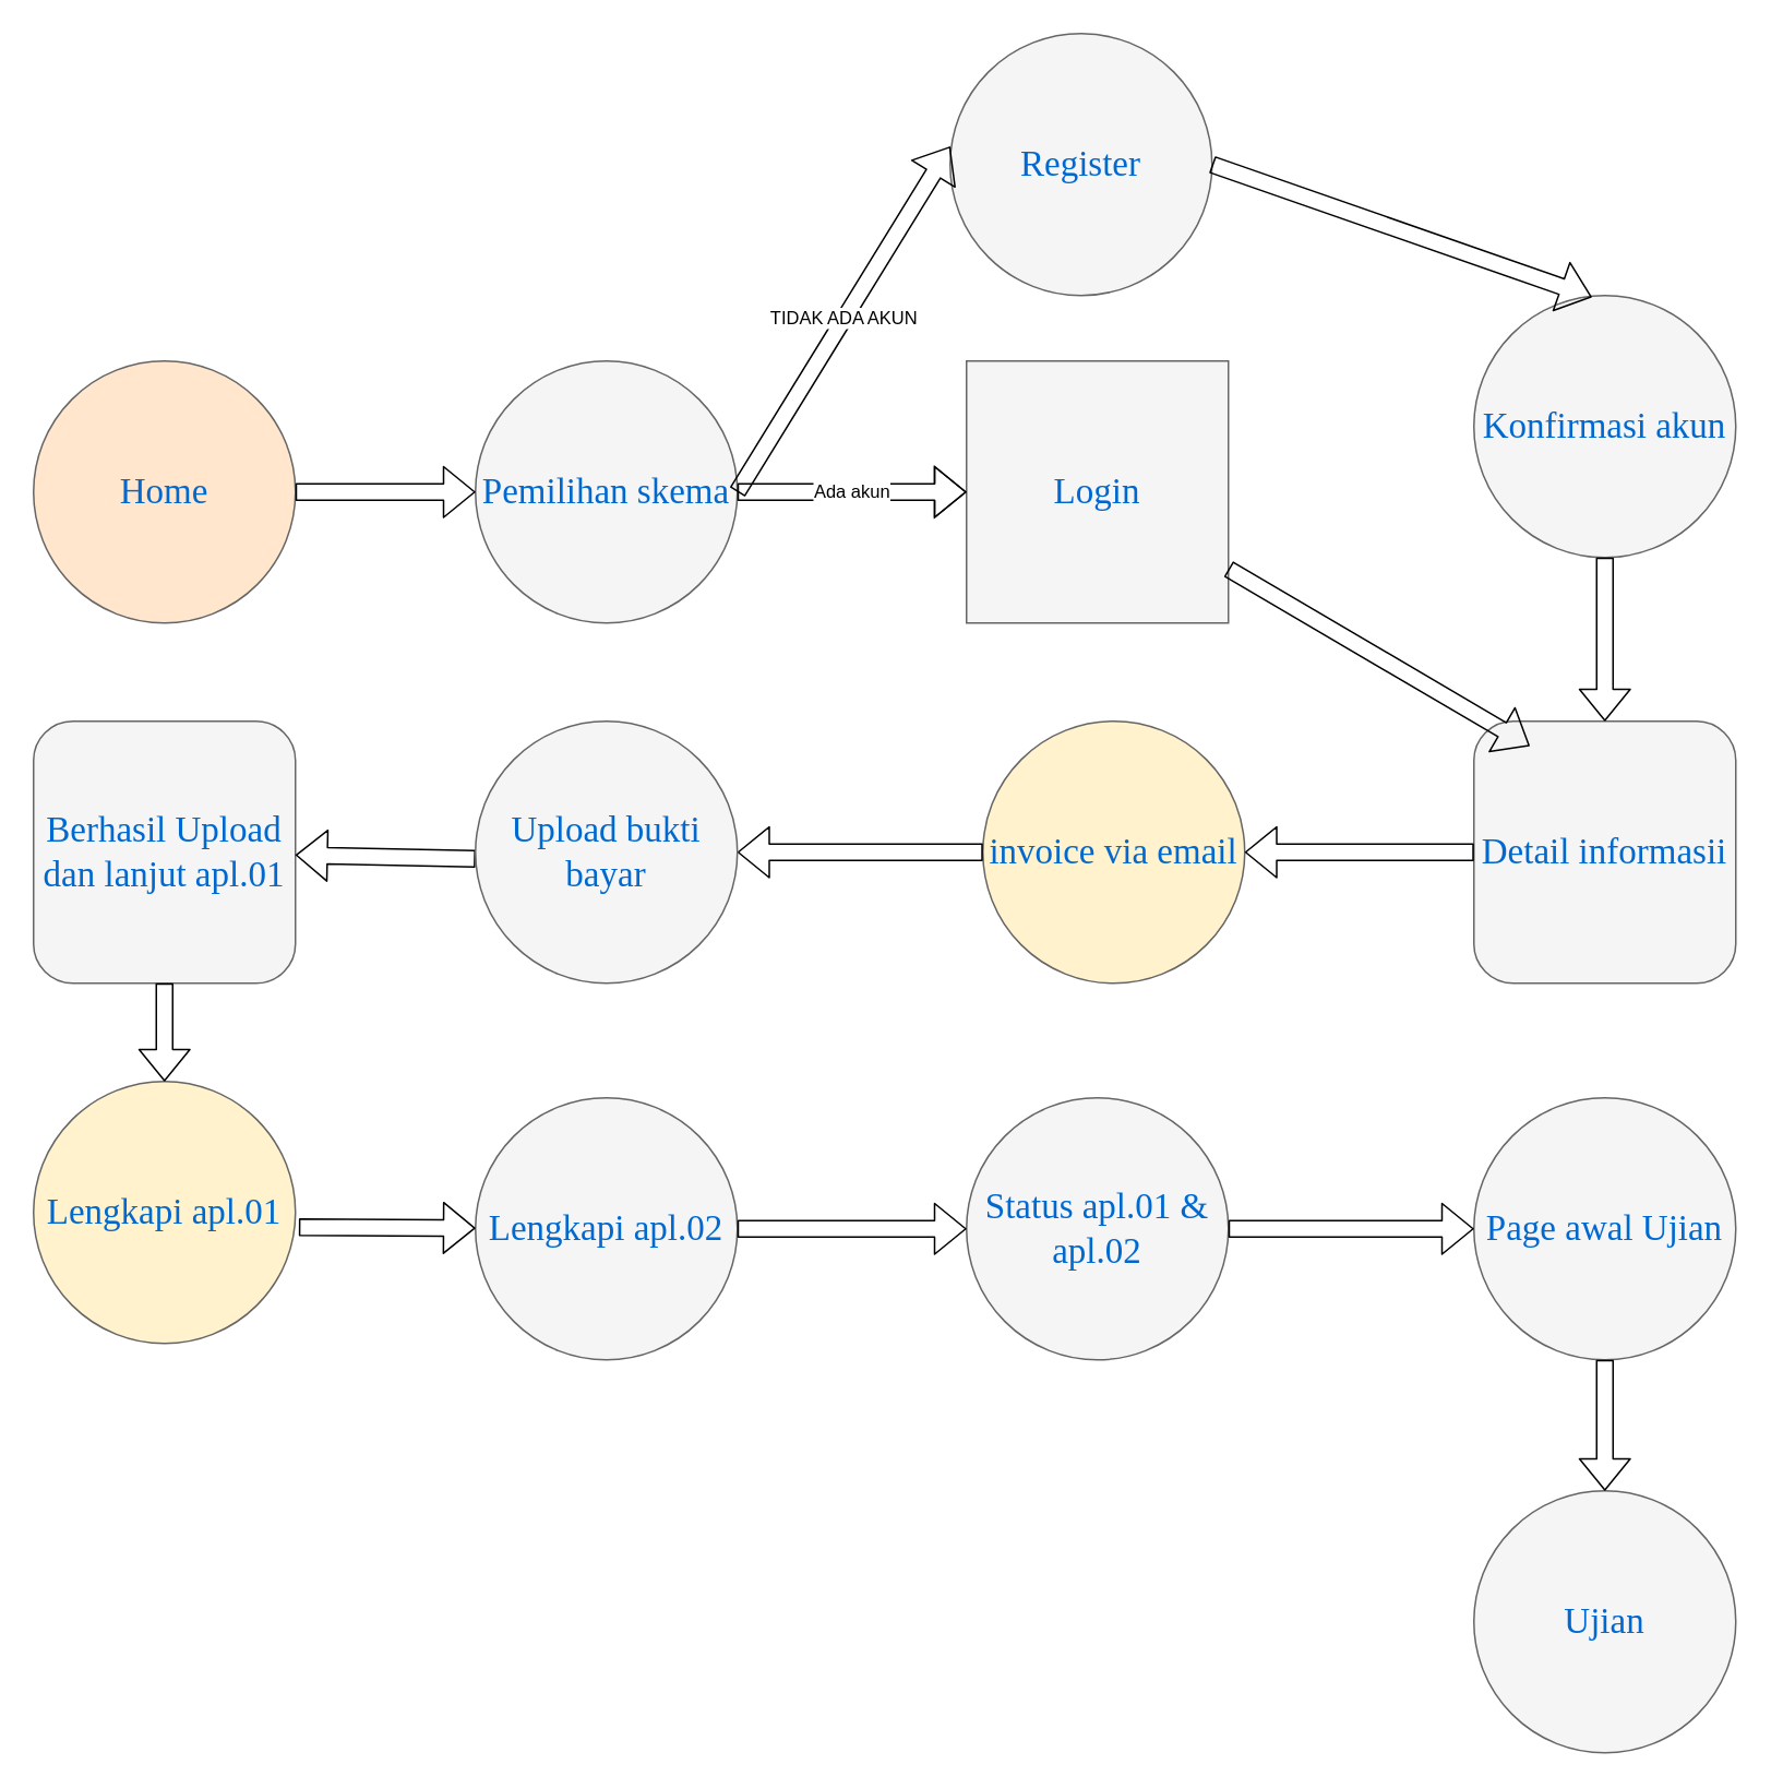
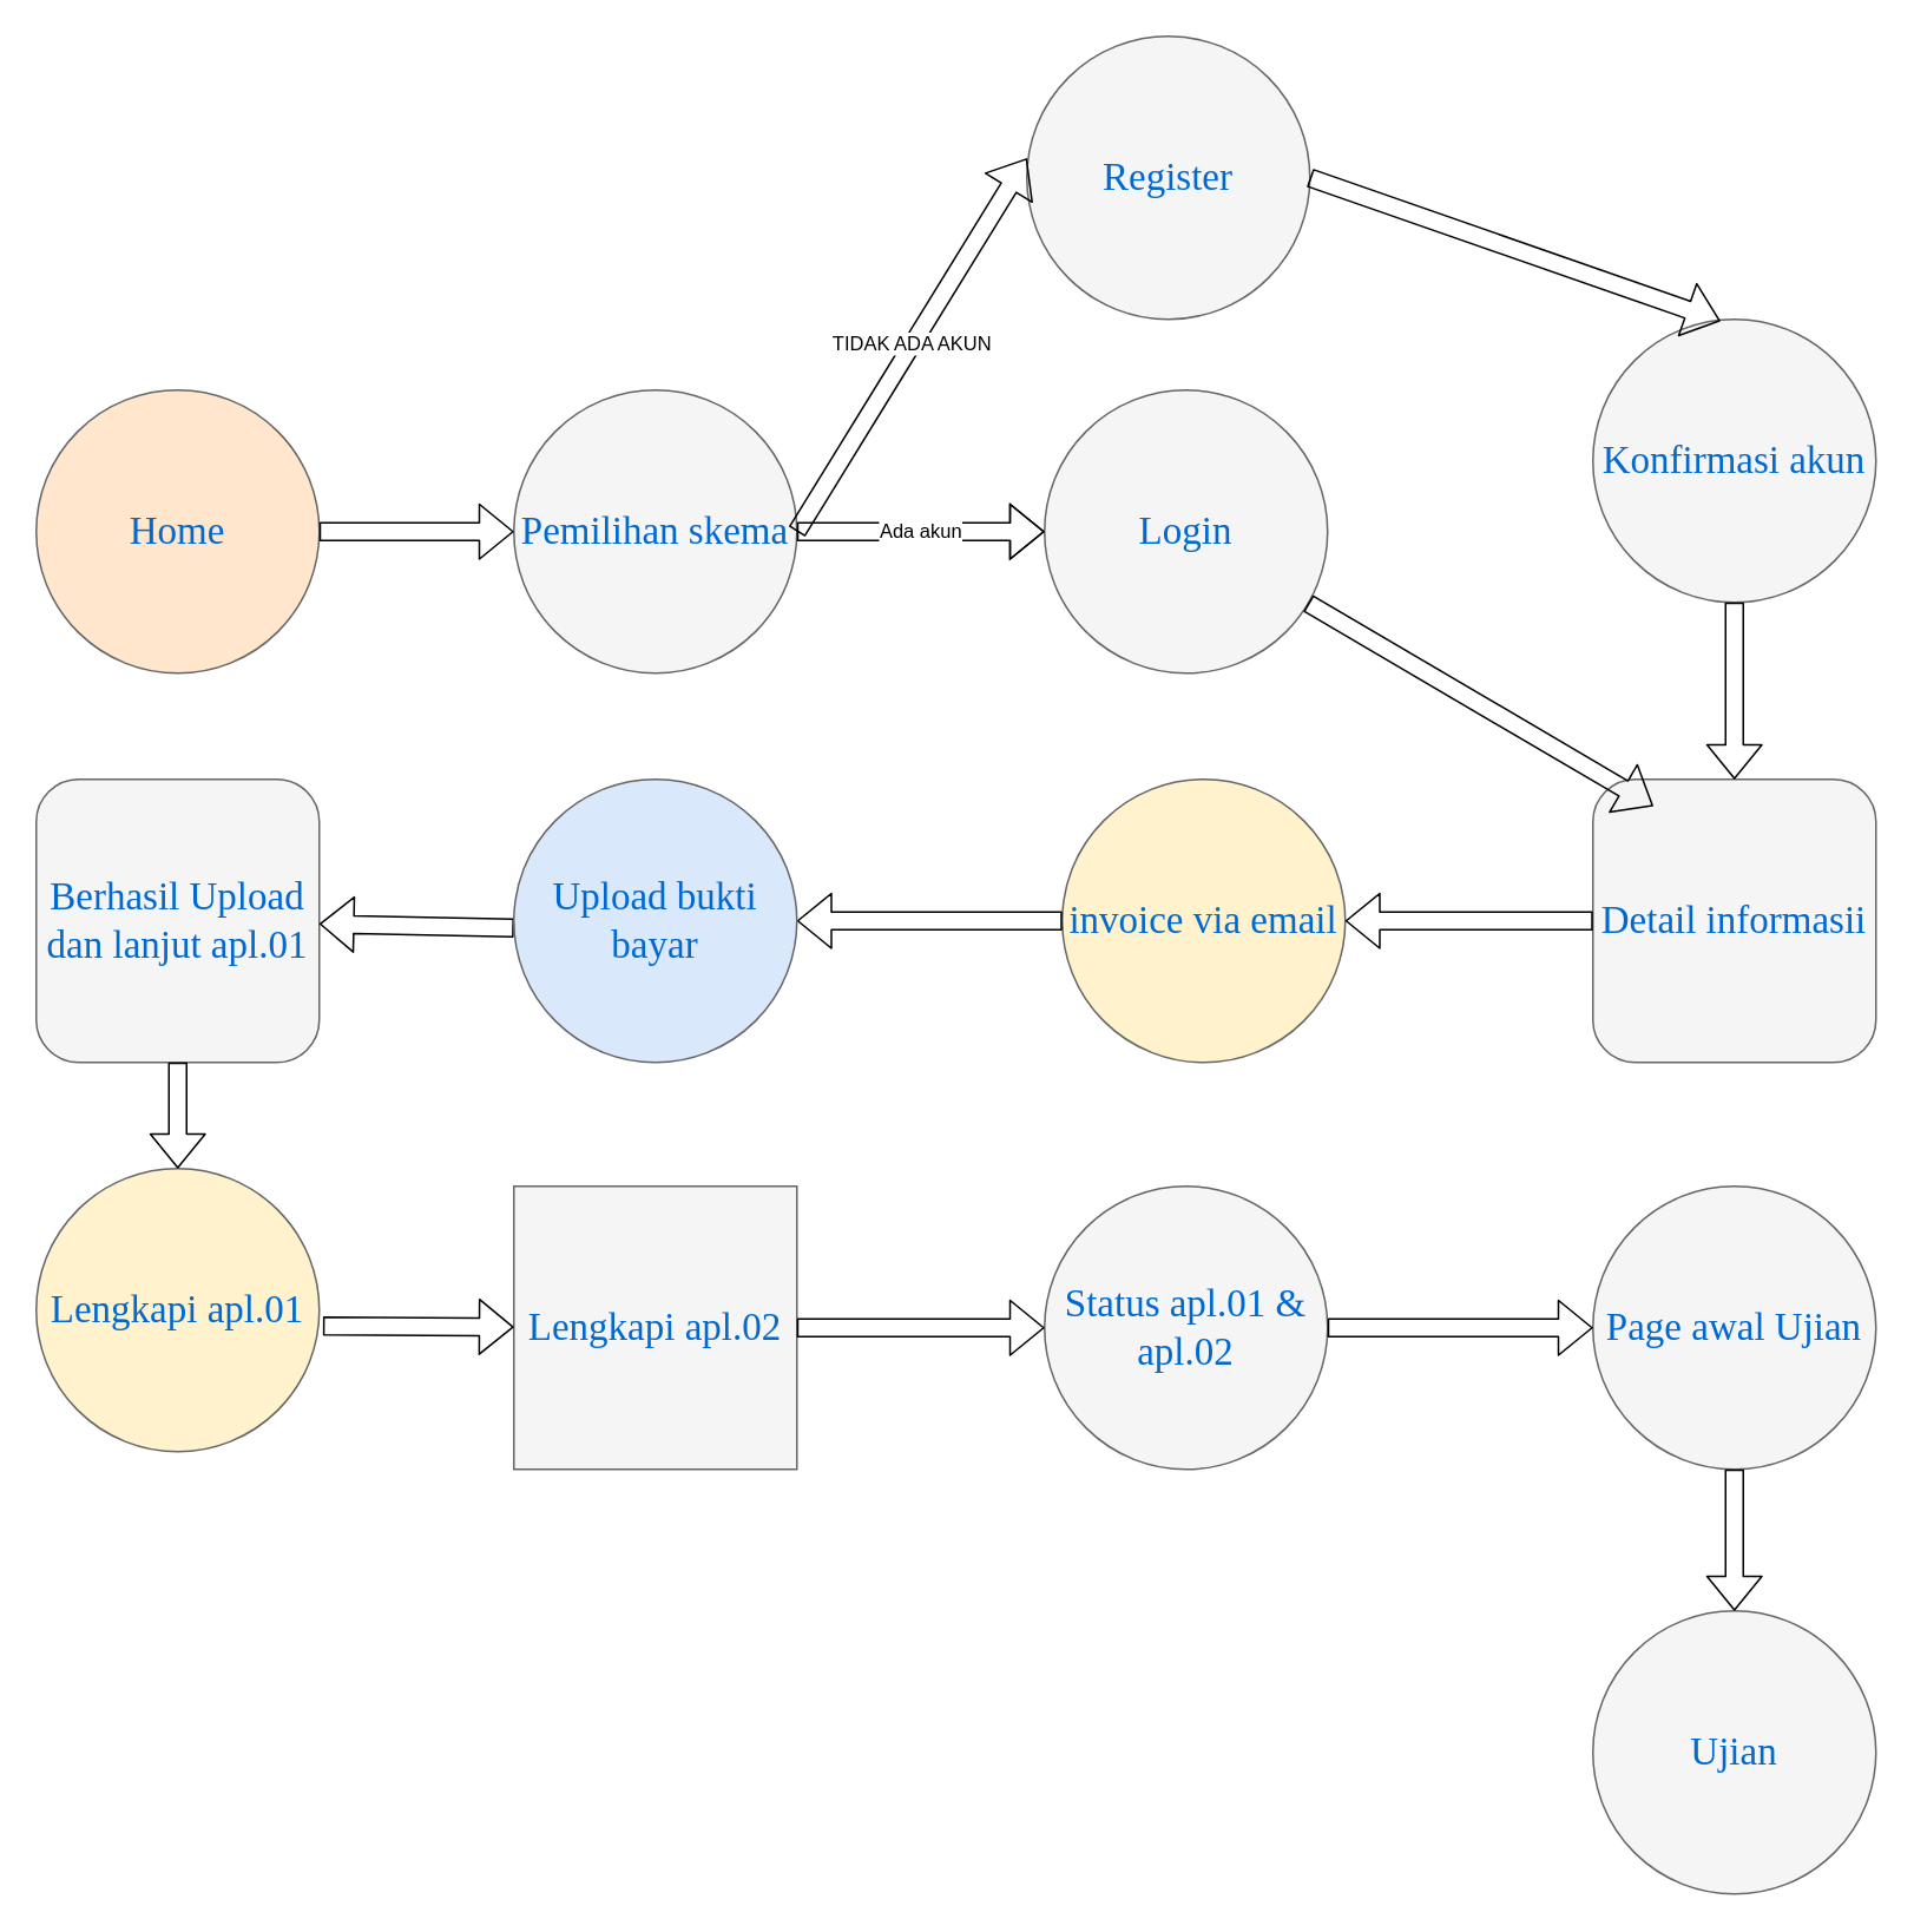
- <mxCell id="11" value="Login" style="whiteSpace=wrap;html=1;shadow=0;dashed=0;comic=0;fontFamily=Verdana;fontSize=22;fontColor=#0069D1;fillColor=#f5f5f5;strokeColor=#666666;rounded=0;" parent="1" vertex="1"><mxGeometry x="590" y="220" width="160" height="160" as="geometry" /></mxCell>
+ <mxCell id="11" value="Login" style="ellipse;whiteSpace=wrap;html=1;rounded=0;shadow=0;dashed=0;comic=0;fontFamily=Verdana;fontSize=22;fontColor=#0069D1;fillColor=#f5f5f5;strokeColor=#666666;" parent="1" vertex="1"><mxGeometry x="590" y="220" width="160" height="160" as="geometry" /></mxCell>
- <mxCell id="22" value="Upload bukti bayar" style="ellipse;whiteSpace=wrap;html=1;rounded=0;shadow=0;dashed=0;comic=0;fontFamily=Verdana;fontSize=22;fontColor=#0069D1;fillColor=#f5f5f5;strokeColor=#666666;" parent="1" vertex="1"><mxGeometry x="290" y="440" width="160" height="160" as="geometry" /></mxCell>
+ <mxCell id="22" value="Upload bukti bayar" style="ellipse;whiteSpace=wrap;html=1;rounded=0;shadow=0;dashed=0;comic=0;fontFamily=Verdana;fontSize=22;fontColor=#0069D1;fillColor=#dae8fc;strokeColor=#666666;" parent="1" vertex="1"><mxGeometry x="290" y="440" width="160" height="160" as="geometry" /></mxCell>
- <mxCell id="9" value="Lengkapi apl.02" style="ellipse;whiteSpace=wrap;html=1;rounded=0;shadow=0;dashed=0;comic=0;fontFamily=Verdana;fontSize=22;fontColor=#0069D1;fillColor=#f5f5f5;strokeColor=#666666;" parent="1" vertex="1"><mxGeometry x="290" y="670" width="160" height="160" as="geometry" /></mxCell>
+ <mxCell id="9" value="Lengkapi apl.02" style="whiteSpace=wrap;html=1;shadow=0;dashed=0;comic=0;fontFamily=Verdana;fontSize=22;fontColor=#0069D1;fillColor=#f5f5f5;strokeColor=#666666;rounded=0;" parent="1" vertex="1"><mxGeometry x="290" y="670" width="160" height="160" as="geometry" /></mxCell>
